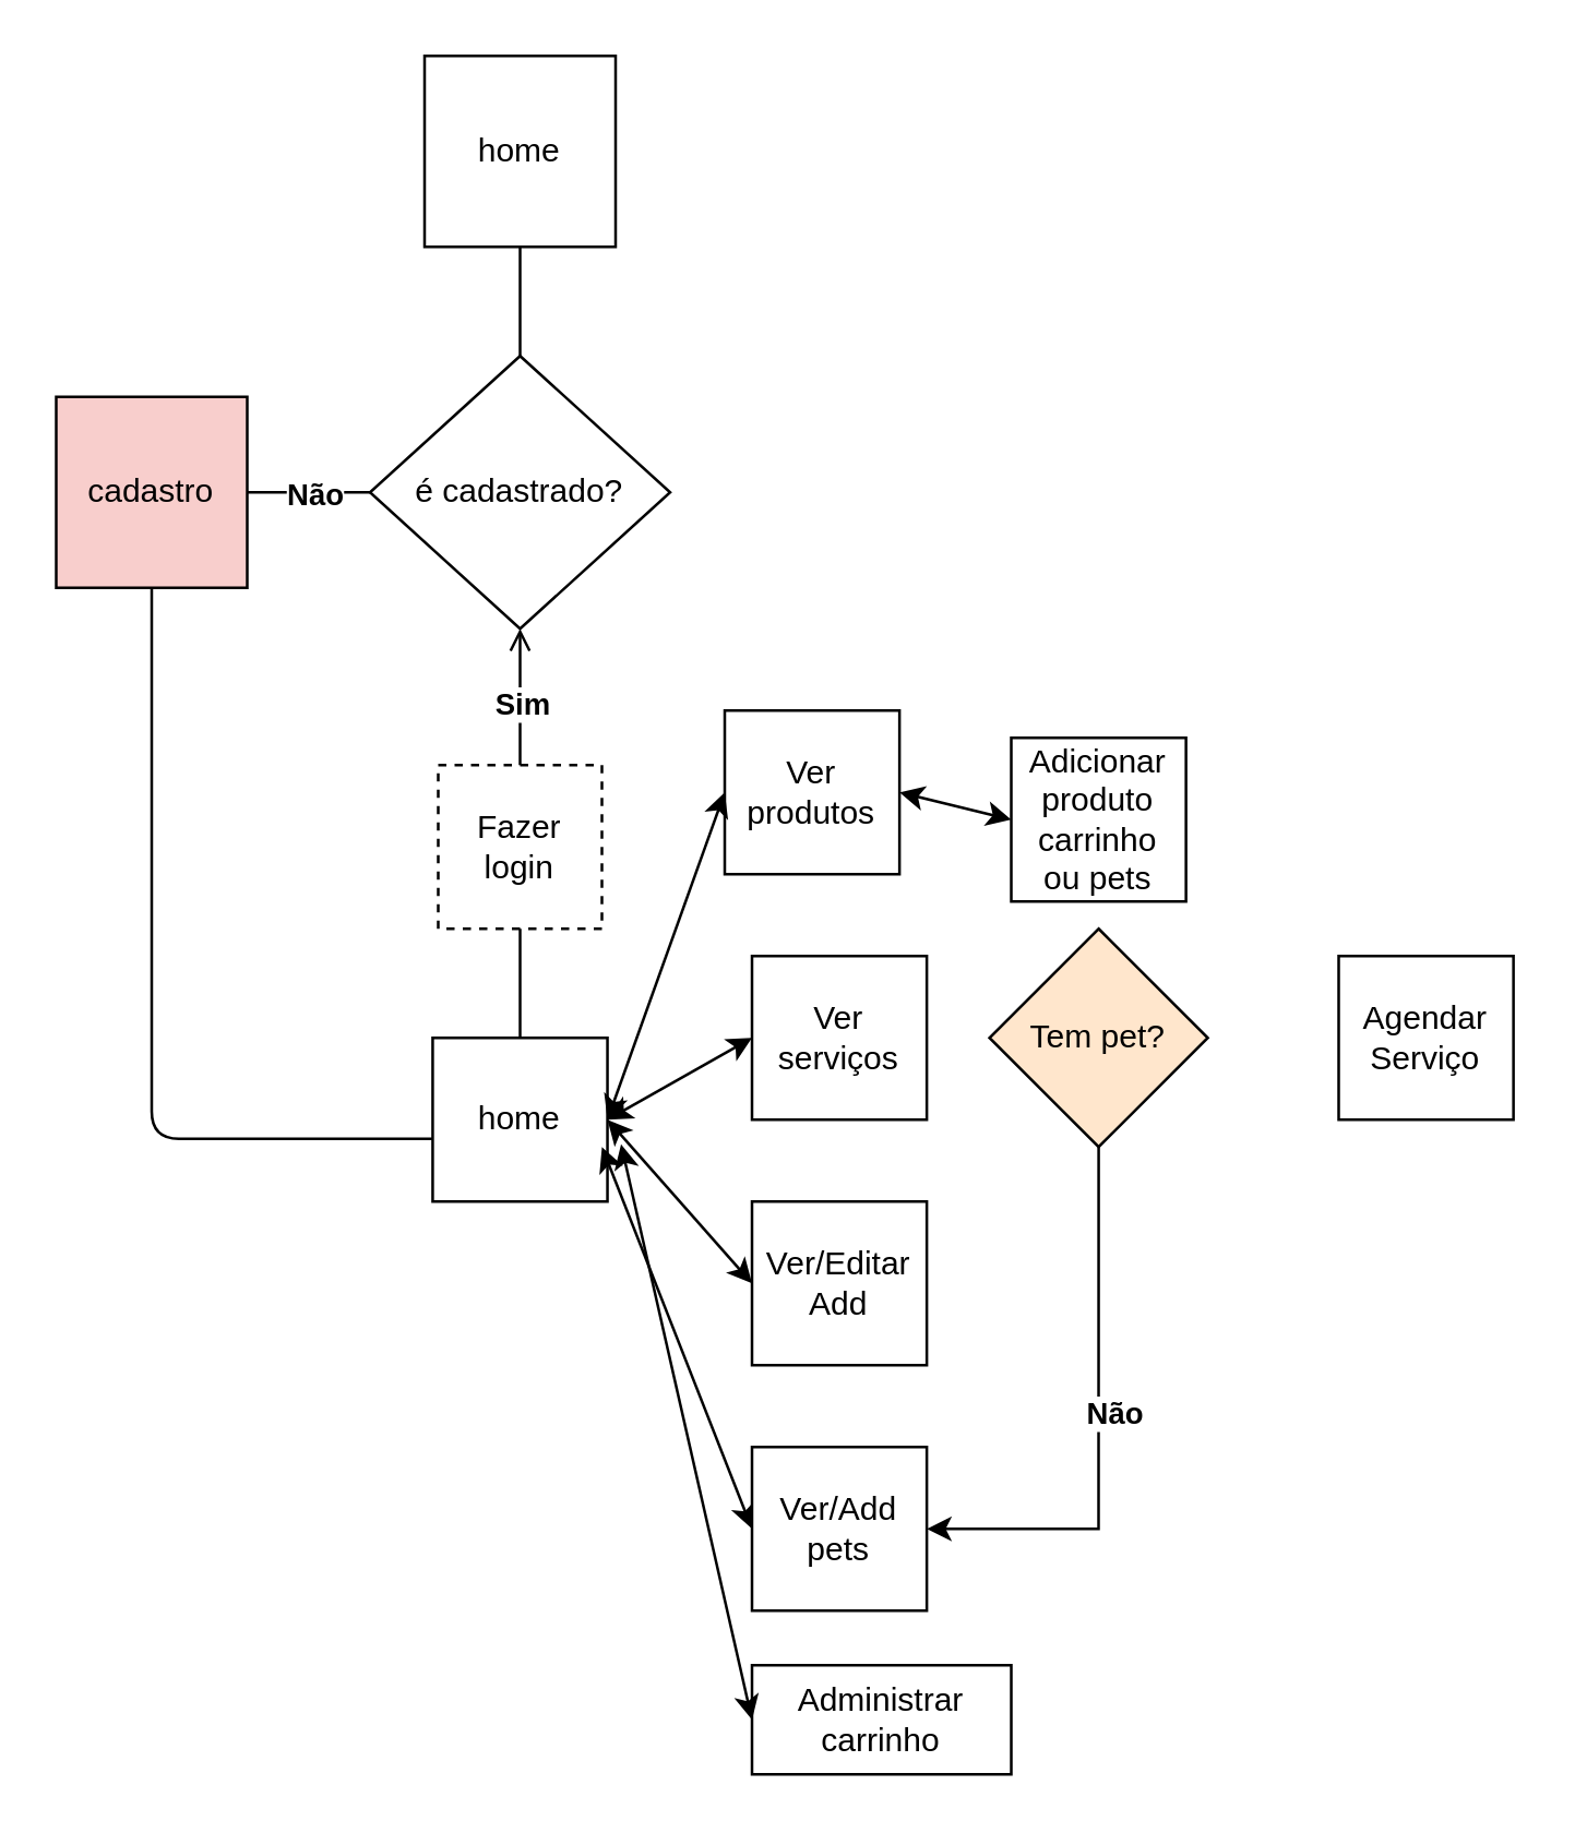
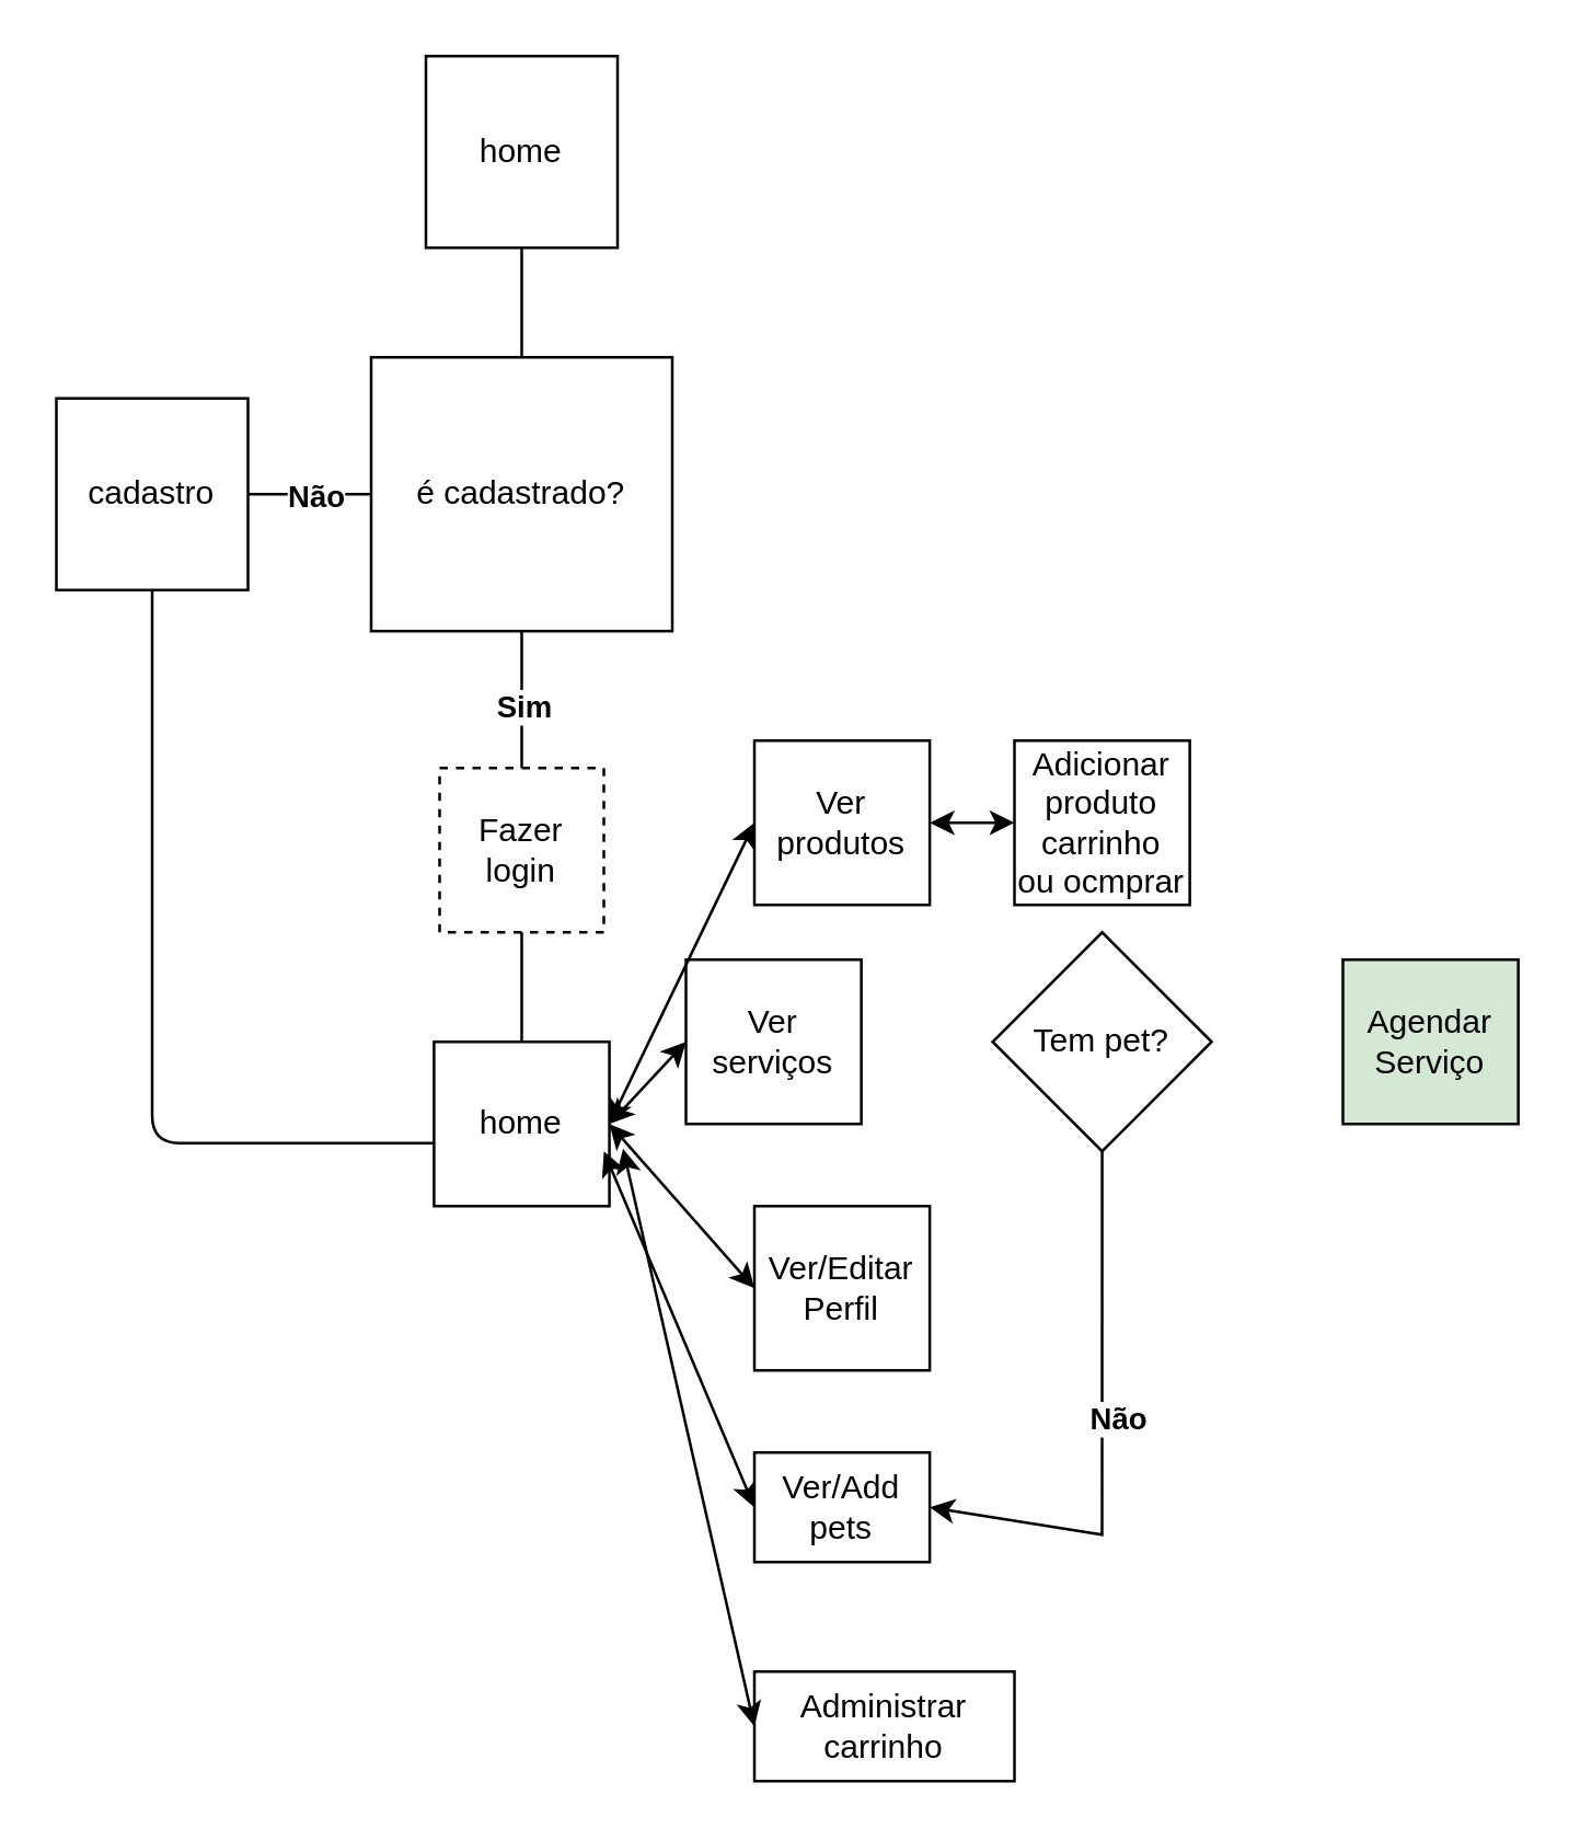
- <mxCell id="10" value="cadastro" style="whiteSpace=wrap;html=1;aspect=fixed;fillColor=#f8cecc;" parent="1" vertex="1"><mxGeometry x="20" y="145" width="70" height="70" as="geometry" /></mxCell>
+ <mxCell id="10" value="cadastro" style="whiteSpace=wrap;html=1;aspect=fixed;" parent="1" vertex="1"><mxGeometry x="20" y="145" width="70" height="70" as="geometry" /></mxCell>
- <mxCell id="3" value="é cadastrado?" style="rhombus;whiteSpace=wrap;html=1;" parent="1" vertex="1"><mxGeometry x="135" y="130" width="110" height="100" as="geometry" /></mxCell>
+ <mxCell id="3" value="é cadastrado?" style="whiteSpace=wrap;html=1;rounded=0;" parent="1" vertex="1"><mxGeometry x="135" y="130" width="110" height="100" as="geometry" /></mxCell>
- <mxCell id="6" value="" style="endArrow=open;html=1;exitX=0.5;exitY=0;exitDx=0;exitDy=0;entryX=0.5;entryY=1;entryDx=0;entryDy=0;fontStyle=1;" parent="1" source="5" target="3" edge="1"><mxGeometry width="50" height="50" relative="1" as="geometry"><mxPoint x="250" y="250" as="sourcePoint" /><mxPoint x="190" y="230" as="targetPoint" /></mxGeometry></mxCell>
+ <mxCell id="6" value="" style="endArrow=none;html=1;exitX=0.5;exitY=0;exitDx=0;exitDy=0;entryX=0.5;entryY=1;entryDx=0;entryDy=0;fontStyle=1" parent="1" source="5" target="3" edge="1"><mxGeometry width="50" height="50" relative="1" as="geometry"><mxPoint x="250" y="250" as="sourcePoint" /><mxPoint x="190" y="230" as="targetPoint" /></mxGeometry></mxCell>
- <mxCell id="16" value="Ver produtos" style="whiteSpace=wrap;html=1;aspect=fixed;" parent="1" vertex="1"><mxGeometry x="265" y="260" width="64.05" height="60" as="geometry" /></mxCell>
+ <mxCell id="16" value="Ver produtos" style="whiteSpace=wrap;html=1;aspect=fixed;" parent="1" vertex="1"><mxGeometry x="275" y="270" width="64.05" height="60" as="geometry" /></mxCell>
- <mxCell id="21" value="Adicionar produto carrinho&lt;br&gt;ou pets" style="whiteSpace=wrap;html=1;aspect=fixed;" parent="1" vertex="1"><mxGeometry x="370" y="270" width="64.05" height="60" as="geometry" /></mxCell>
+ <mxCell id="21" value="Adicionar produto carrinho&lt;br&gt;ou ocmprar" style="whiteSpace=wrap;html=1;aspect=fixed;" parent="1" vertex="1"><mxGeometry x="370" y="270" width="64.05" height="60" as="geometry" /></mxCell>
- <mxCell id="14" value="Ver serviços" style="whiteSpace=wrap;html=1;aspect=fixed;" parent="1" vertex="1"><mxGeometry x="275" y="350" width="64.05" height="60" as="geometry" /></mxCell>
+ <mxCell id="14" value="Ver serviços" style="whiteSpace=wrap;html=1;aspect=fixed;" parent="1" vertex="1"><mxGeometry x="250" y="350" width="64.05" height="60" as="geometry" /></mxCell>
- <mxCell id="25" value="Tem pet?" style="rhombus;whiteSpace=wrap;html=1;fillColor=#ffe6cc;" parent="1" vertex="1"><mxGeometry x="362.03" y="340" width="80" height="80" as="geometry" /></mxCell>
+ <mxCell id="25" value="Tem pet?" style="rhombus;whiteSpace=wrap;html=1;" parent="1" vertex="1"><mxGeometry x="362.03" y="340" width="80" height="80" as="geometry" /></mxCell>
- <mxCell id="22" value="Agendar Serviço" style="whiteSpace=wrap;html=1;aspect=fixed;" parent="1" vertex="1"><mxGeometry x="490" y="350" width="64.05" height="60" as="geometry" /></mxCell>
+ <mxCell id="22" value="Agendar Serviço" style="whiteSpace=wrap;html=1;aspect=fixed;fillColor=#d5e8d4;" parent="1" vertex="1"><mxGeometry x="490" y="350" width="64.05" height="60" as="geometry" /></mxCell>
- <mxCell id="15" value="Ver/Editar&lt;br&gt;Add" style="whiteSpace=wrap;html=1;aspect=fixed;" parent="1" vertex="1"><mxGeometry x="275" y="440" width="64.05" height="60" as="geometry" /></mxCell>
+ <mxCell id="15" value="Ver/Editar&lt;br&gt;Perfil" style="whiteSpace=wrap;html=1;aspect=fixed;" parent="1" vertex="1"><mxGeometry x="275" y="440" width="64.05" height="60" as="geometry" /></mxCell>
- <mxCell id="27" value="Ver/Add&lt;br&gt;pets" style="whiteSpace=wrap;html=1;aspect=fixed;" parent="1" vertex="1"><mxGeometry x="275" y="530" width="64.05" height="60" as="geometry" /></mxCell>
+ <mxCell id="27" value="Ver/Add&lt;br&gt;pets" style="whiteSpace=wrap;html=1;aspect=fixed;" parent="1" vertex="1"><mxGeometry x="275" y="530" width="64.05" height="40" as="geometry" /></mxCell>
